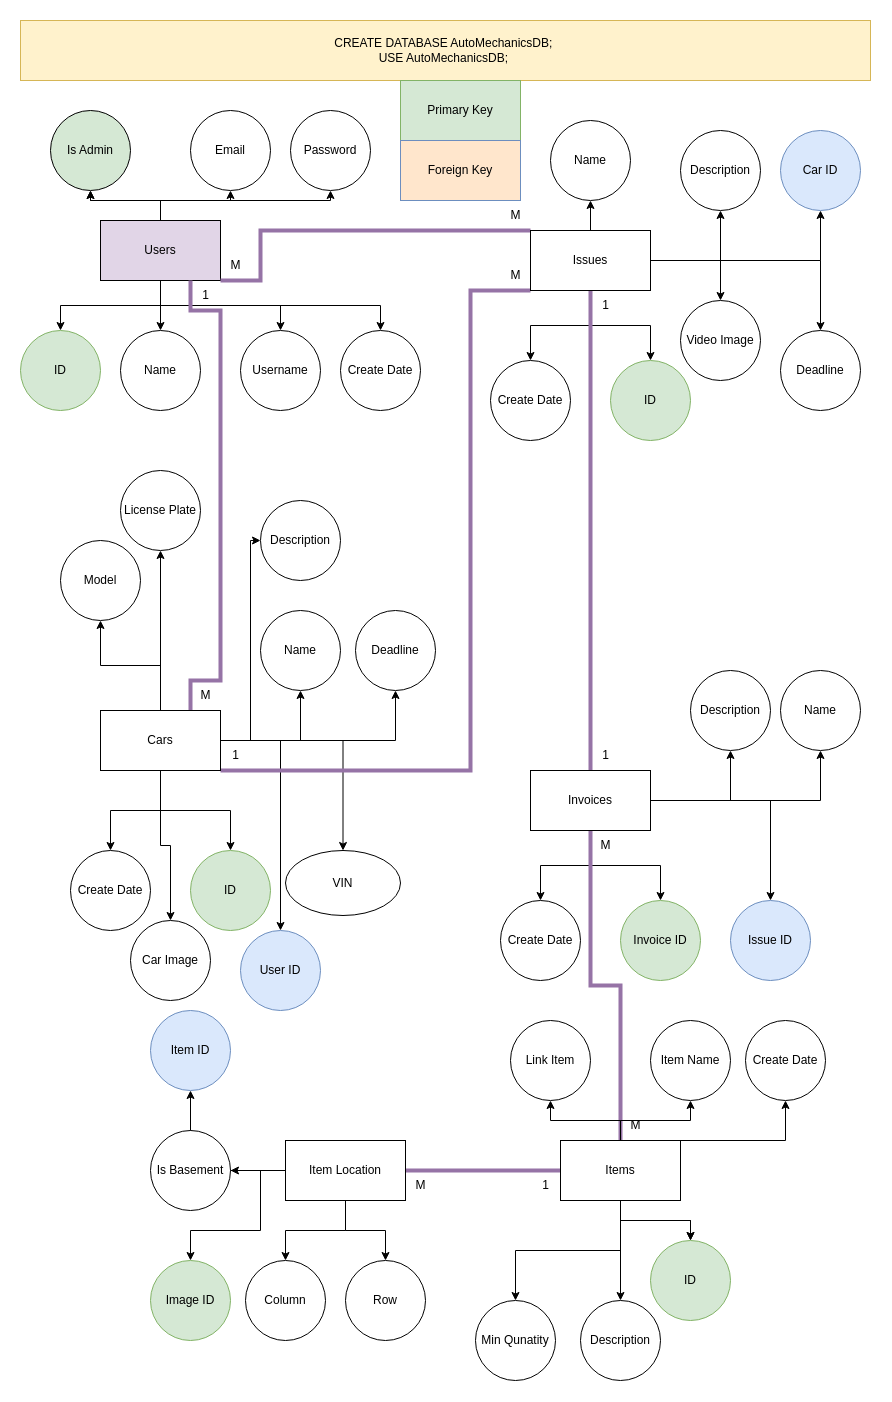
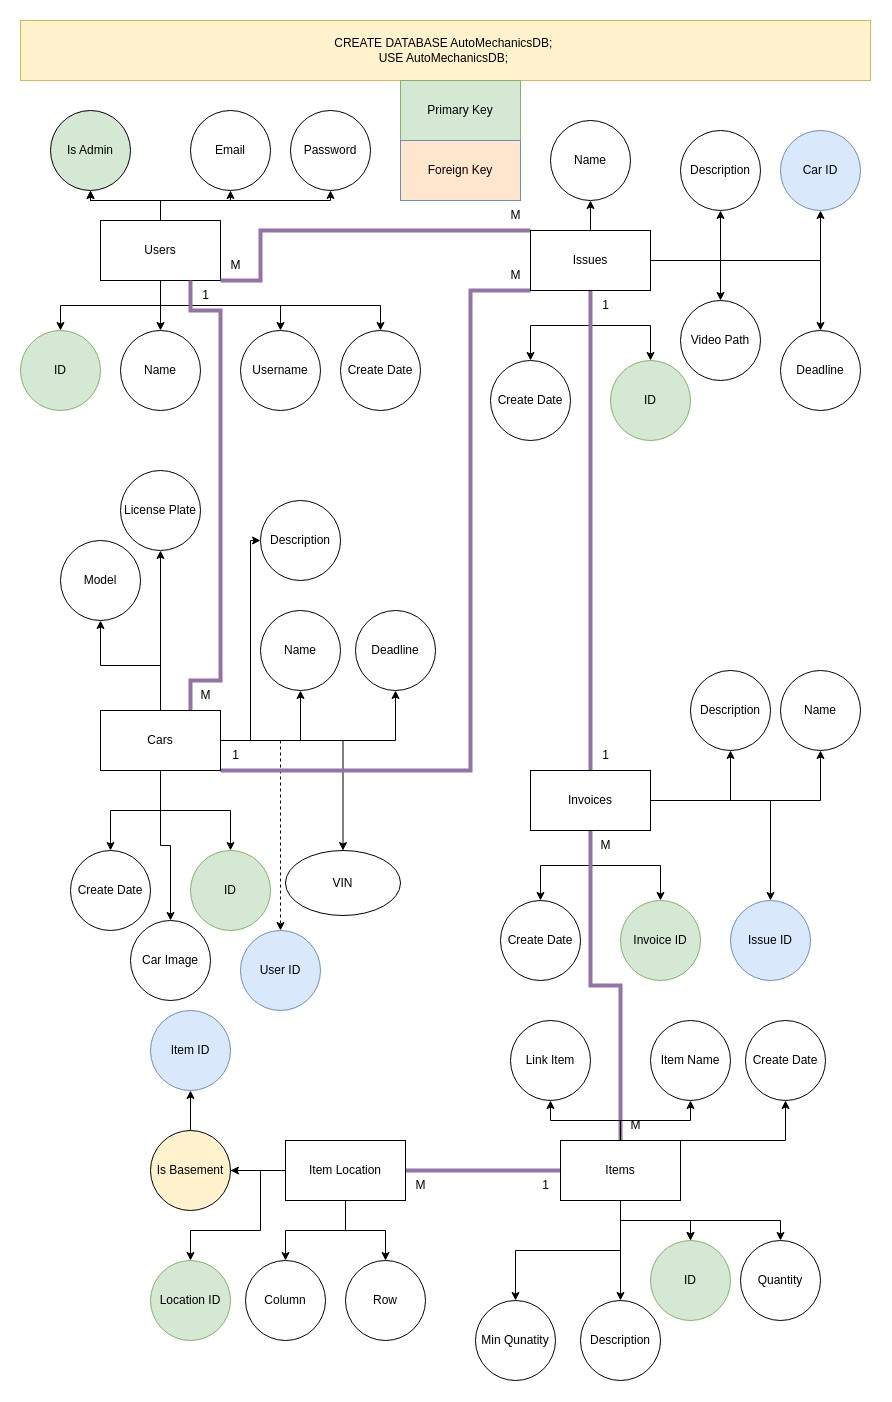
- <mxCell id="11" value="Users" style="rounded=0;whiteSpace=wrap;html=1;fillColor=#e1d5e7;" parent="1" vertex="1"><mxGeometry x="100" y="220" width="120" height="60" as="geometry" /></mxCell>
+ <mxCell id="11" value="Users" style="rounded=0;whiteSpace=wrap;html=1;" parent="1" vertex="1"><mxGeometry x="100" y="220" width="120" height="60" as="geometry" /></mxCell>
- <mxCell id="58" value="Video Image" style="ellipse;whiteSpace=wrap;html=1;rounded=0;" parent="1" vertex="1"><mxGeometry x="680" y="300" width="80" height="80" as="geometry" /></mxCell>
+ <mxCell id="58" value="Video Path" style="ellipse;whiteSpace=wrap;html=1;rounded=0;" parent="1" vertex="1"><mxGeometry x="680" y="300" width="80" height="80" as="geometry" /></mxCell>
- <mxCell id="23" value="" style="edgeStyle=orthogonalEdgeStyle;rounded=0;orthogonalLoop=1;jettySize=auto;html=1;" parent="1" source="31" target="36" edge="1"><mxGeometry relative="1" as="geometry" /></mxCell>
+ <mxCell id="23" value="" style="edgeStyle=orthogonalEdgeStyle;rounded=0;orthogonalLoop=1;jettySize=auto;html=1;dashed=1;" parent="1" source="31" target="36" edge="1"><mxGeometry relative="1" as="geometry" /></mxCell>
- <mxCell id="104" value="Is Basement" style="ellipse;whiteSpace=wrap;html=1;rounded=0;" vertex="1" parent="1"><mxGeometry x="150" y="1130" width="80" height="80" as="geometry" /></mxCell>
+ <mxCell id="104" value="Is Basement" style="ellipse;whiteSpace=wrap;html=1;rounded=0;fillColor=#fff2cc;" vertex="1" parent="1"><mxGeometry x="150" y="1130" width="80" height="80" as="geometry" /></mxCell>
+ <mxCell id="83" value="" style="edgeStyle=orthogonalEdgeStyle;rounded=0;orthogonalLoop=1;jettySize=auto;html=1;" edge="1" parent="1" source="88" target="92"><mxGeometry relative="1" as="geometry"><Array as="points"><mxPoint x="620" y="1220" /><mxPoint x="780" y="1220" /></Array></mxGeometry></mxCell>
+ <mxCell id="92" value="Quantity" style="ellipse;whiteSpace=wrap;html=1;rounded=0;" vertex="1" parent="1"><mxGeometry x="740" y="1240" width="80" height="80" as="geometry" /></mxCell>
- <mxCell id="106" value="Image ID" style="ellipse;whiteSpace=wrap;html=1;rounded=0;fillColor=#d5e8d4;strokeColor=#82b366;" vertex="1" parent="1"><mxGeometry x="150" y="1260" width="80" height="80" as="geometry" /></mxCell>
+ <mxCell id="106" value="Location ID" style="ellipse;whiteSpace=wrap;html=1;rounded=0;fillColor=#d5e8d4;strokeColor=#82b366;" vertex="1" parent="1"><mxGeometry x="150" y="1260" width="80" height="80" as="geometry" /></mxCell>
